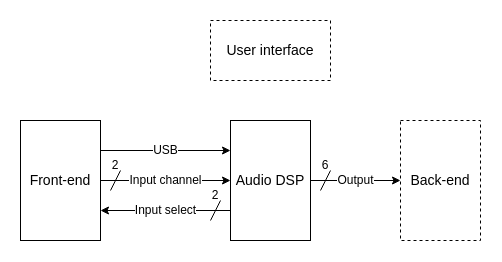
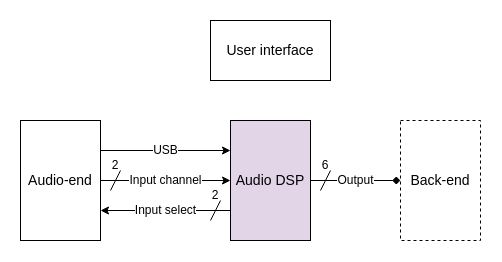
- <mxCell id="9" value="User interface" style="rounded=0;whiteSpace=wrap;html=1;fontSize=14;align=center;dashed=1;" parent="1" vertex="1"><mxGeometry x="210" y="20" width="120" height="60" as="geometry" /></mxCell>
+ <mxCell id="9" value="User interface" style="rounded=0;whiteSpace=wrap;html=1;fontSize=14;align=center;" parent="1" vertex="1"><mxGeometry x="210" y="20" width="120" height="60" as="geometry" /></mxCell>
- <mxCell id="7" value="Front-end" style="rounded=0;whiteSpace=wrap;html=1;fontSize=14;align=center;" parent="1" vertex="1"><mxGeometry x="20" y="120" width="80" height="120" as="geometry" /></mxCell>
+ <mxCell id="7" value="Audio-end" style="rounded=0;whiteSpace=wrap;html=1;fontSize=14;align=center;" parent="1" vertex="1"><mxGeometry x="20" y="120" width="80" height="120" as="geometry" /></mxCell>
- <mxCell id="4" value="Audio DSP" style="rounded=0;whiteSpace=wrap;html=1;fontSize=14;align=center;" parent="1" vertex="1"><mxGeometry x="230" y="120" width="80" height="120" as="geometry" /></mxCell>
+ <mxCell id="4" value="Audio DSP" style="rounded=0;whiteSpace=wrap;html=1;fontSize=14;align=center;fillColor=#e1d5e7;" parent="1" vertex="1"><mxGeometry x="230" y="120" width="80" height="120" as="geometry" /></mxCell>
- <mxCell id="3" value="Output" style="edgeStyle=orthogonalEdgeStyle;rounded=0;orthogonalLoop=1;jettySize=auto;html=1;exitX=1;exitY=0.5;exitDx=0;exitDy=0;entryX=0;entryY=0.5;entryDx=0;entryDy=0;fontSize=12;startArrow=none;startFill=0;" parent="1" source="4" target="8" edge="1"><mxGeometry relative="1" as="geometry" /></mxCell>
+ <mxCell id="3" value="Output" style="edgeStyle=orthogonalEdgeStyle;rounded=0;orthogonalLoop=1;jettySize=auto;html=1;exitX=1;exitY=0.5;exitDx=0;exitDy=0;entryX=0;entryY=0.5;entryDx=0;entryDy=0;fontSize=12;startArrow=none;startFill=0;endArrow=diamond;" parent="1" source="4" target="8" edge="1"><mxGeometry relative="1" as="geometry" /></mxCell>
